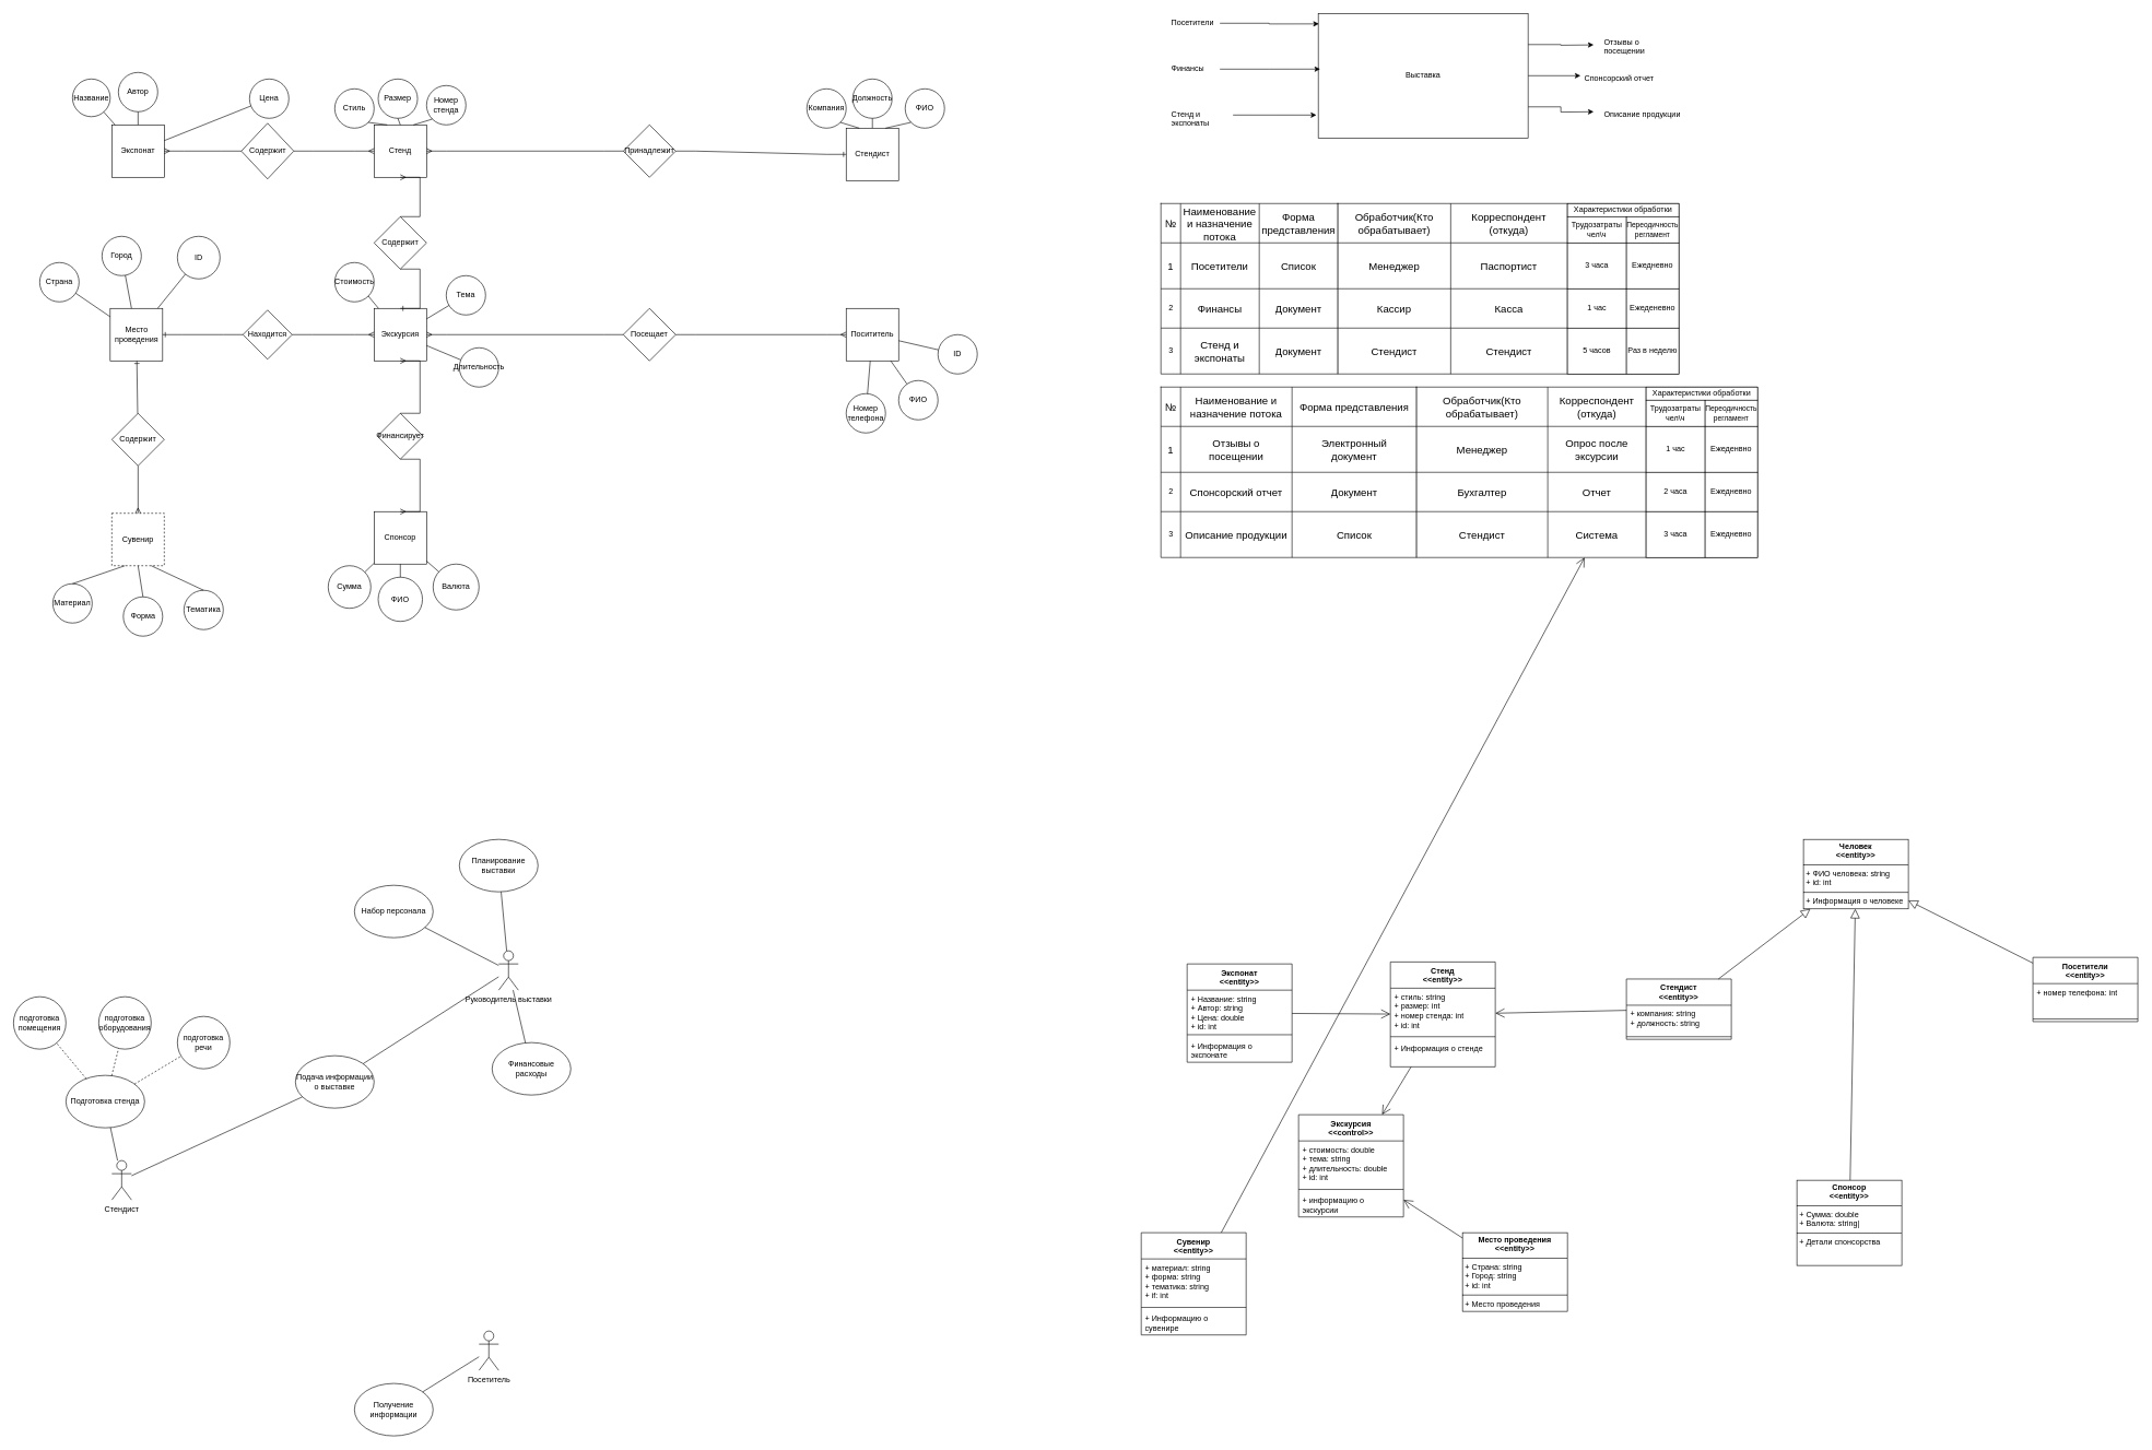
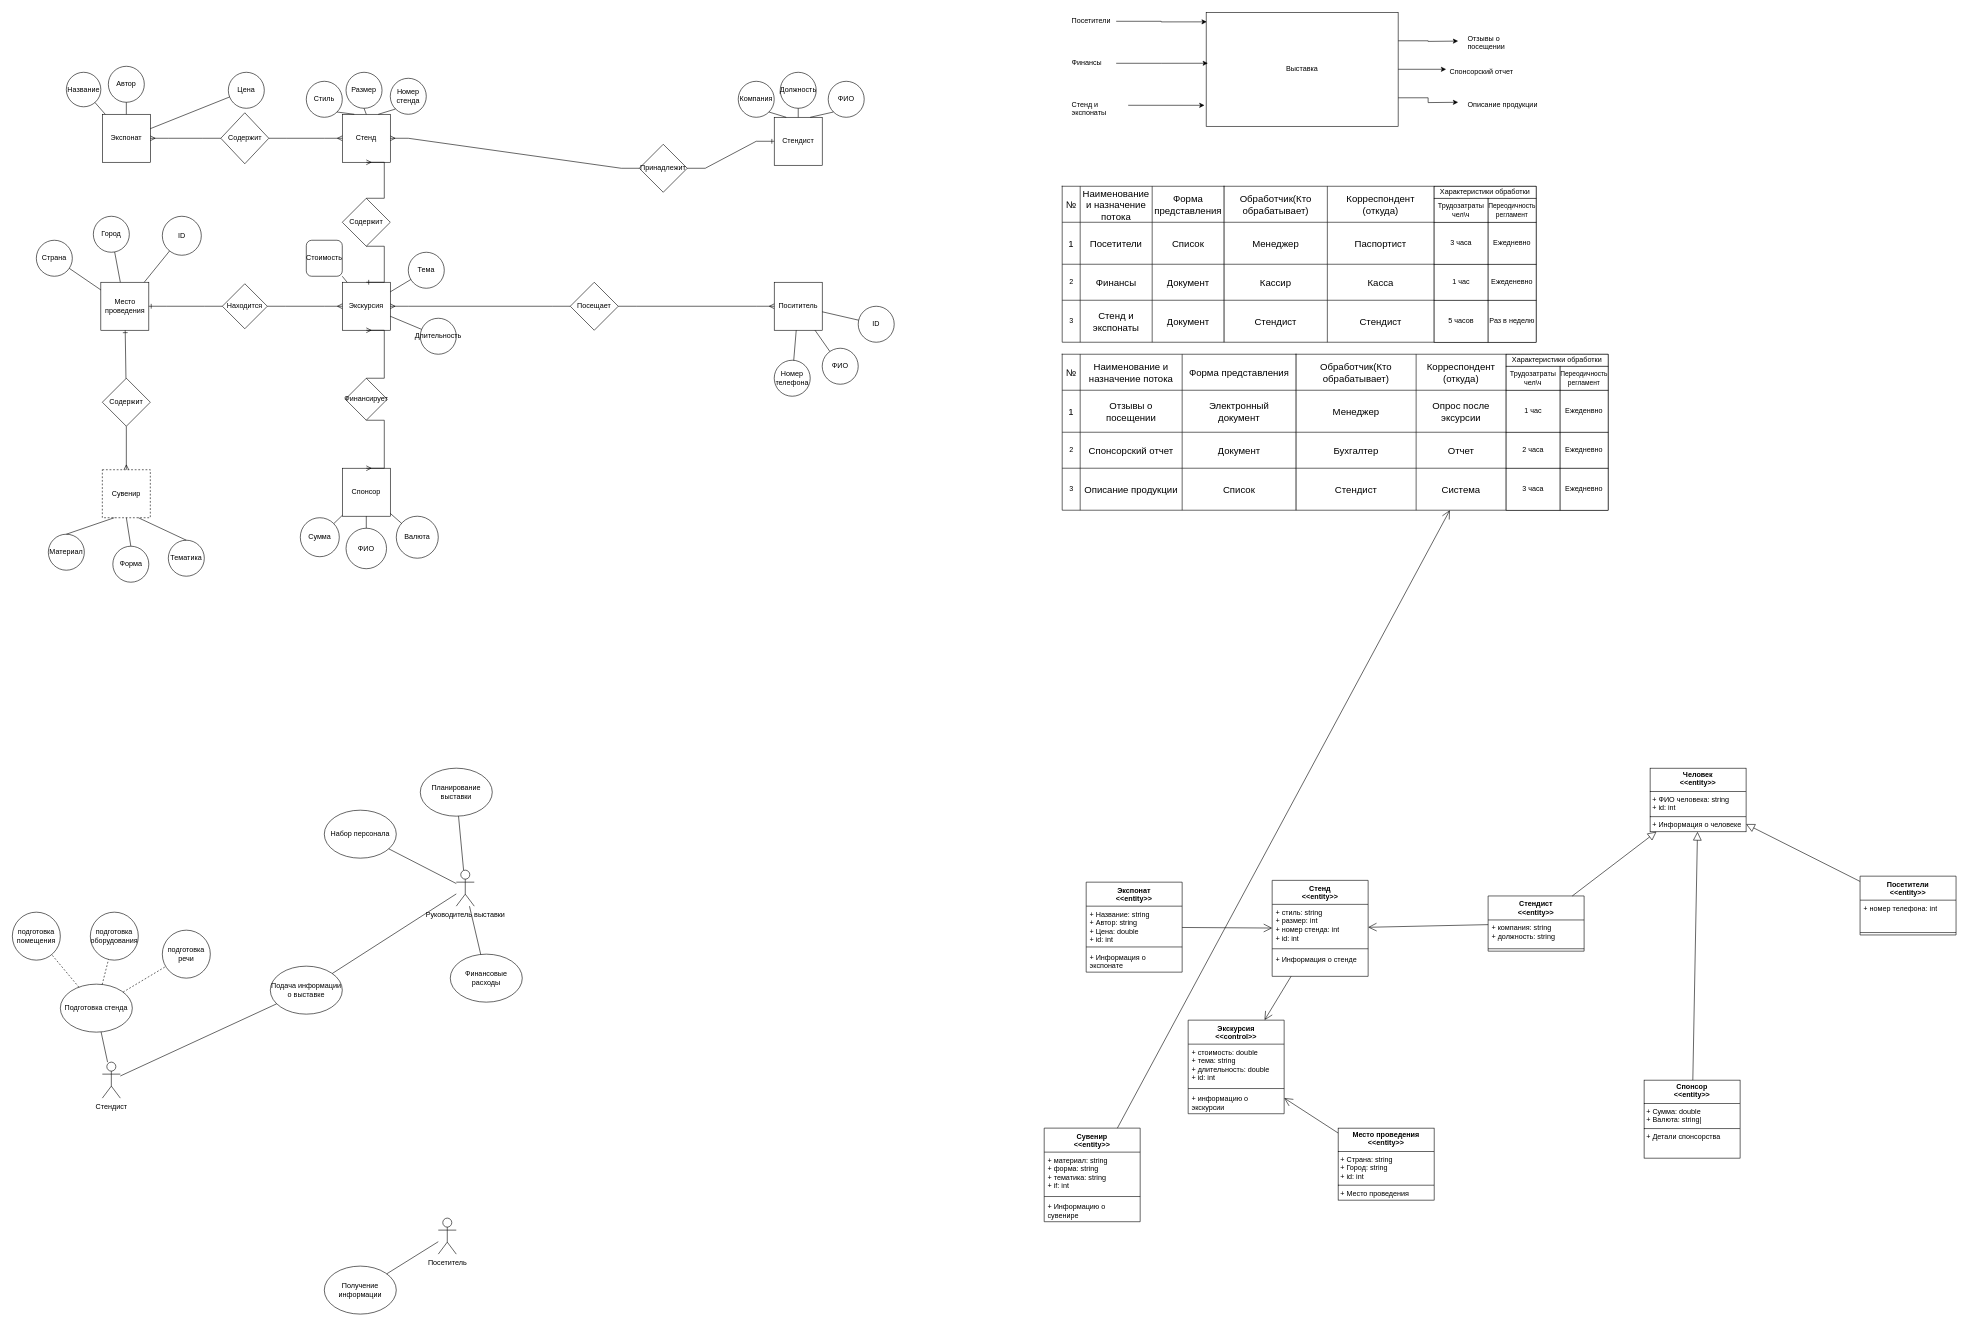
- <mxCell id="39" value="Принадлежит" style="rhombus;whiteSpace=wrap;html=1;" parent="1" vertex="1"><mxGeometry x="950" y="190" width="80" height="80" as="geometry" /></mxCell>
+ <mxCell id="39" value="Принадлежит" style="rhombus;whiteSpace=wrap;html=1;" parent="1" vertex="1"><mxGeometry x="1065" y="240" width="80" height="80" as="geometry" /></mxCell>
- <mxCell id="13" value="Стоимость" style="ellipse;whiteSpace=wrap;html=1;aspect=fixed;" parent="1" vertex="1"><mxGeometry x="510" y="400" width="60" height="60" as="geometry" /></mxCell>
+ <mxCell id="13" value="Стоимость" style="whiteSpace=wrap;html=1;aspect=fixed;rounded=1;" parent="1" vertex="1"><mxGeometry x="510" y="400" width="60" height="60" as="geometry" /></mxCell>
